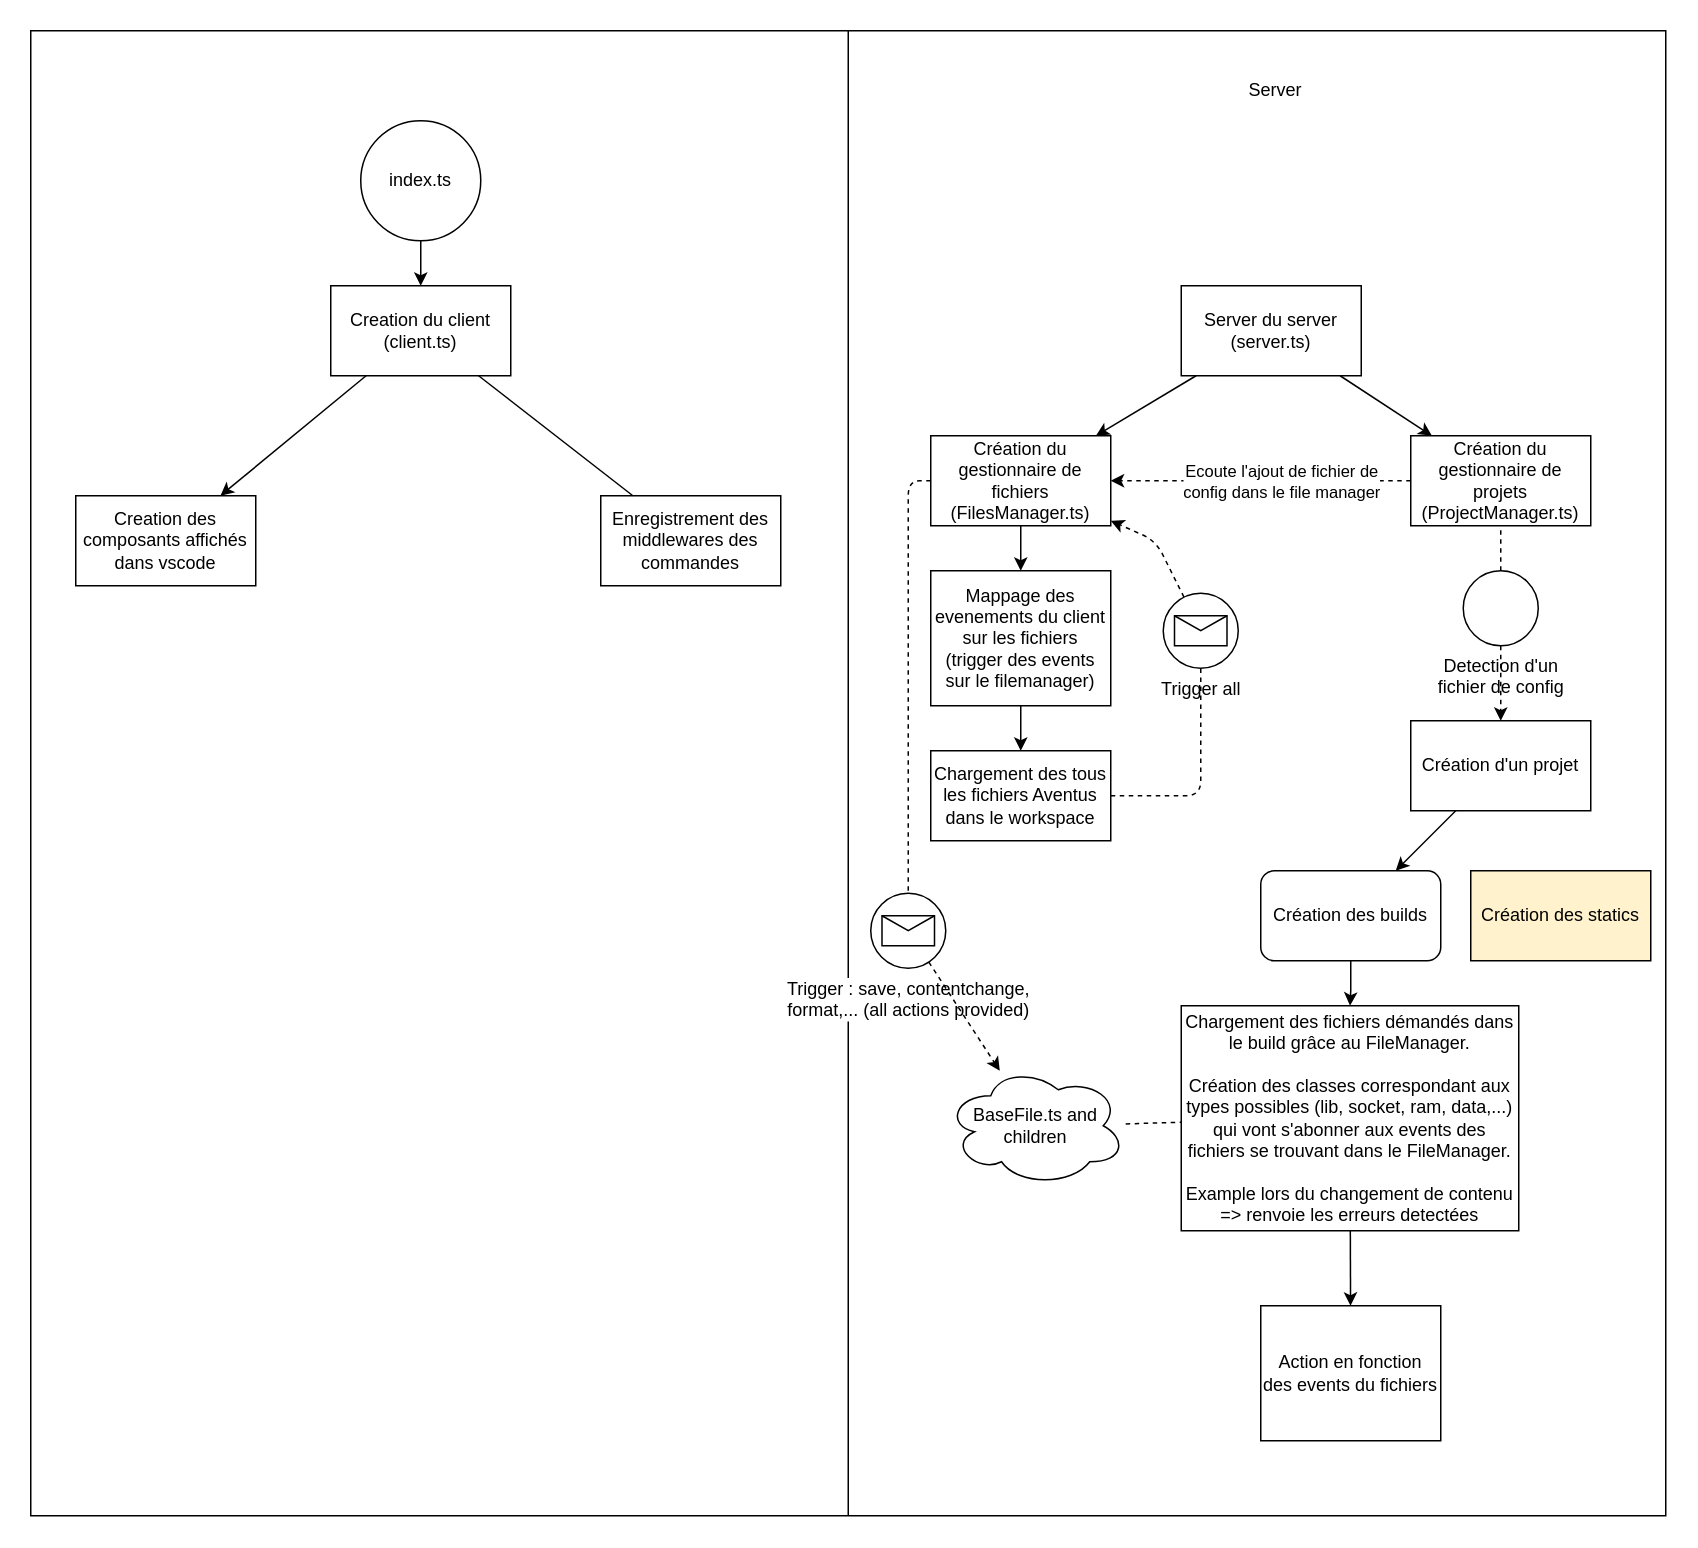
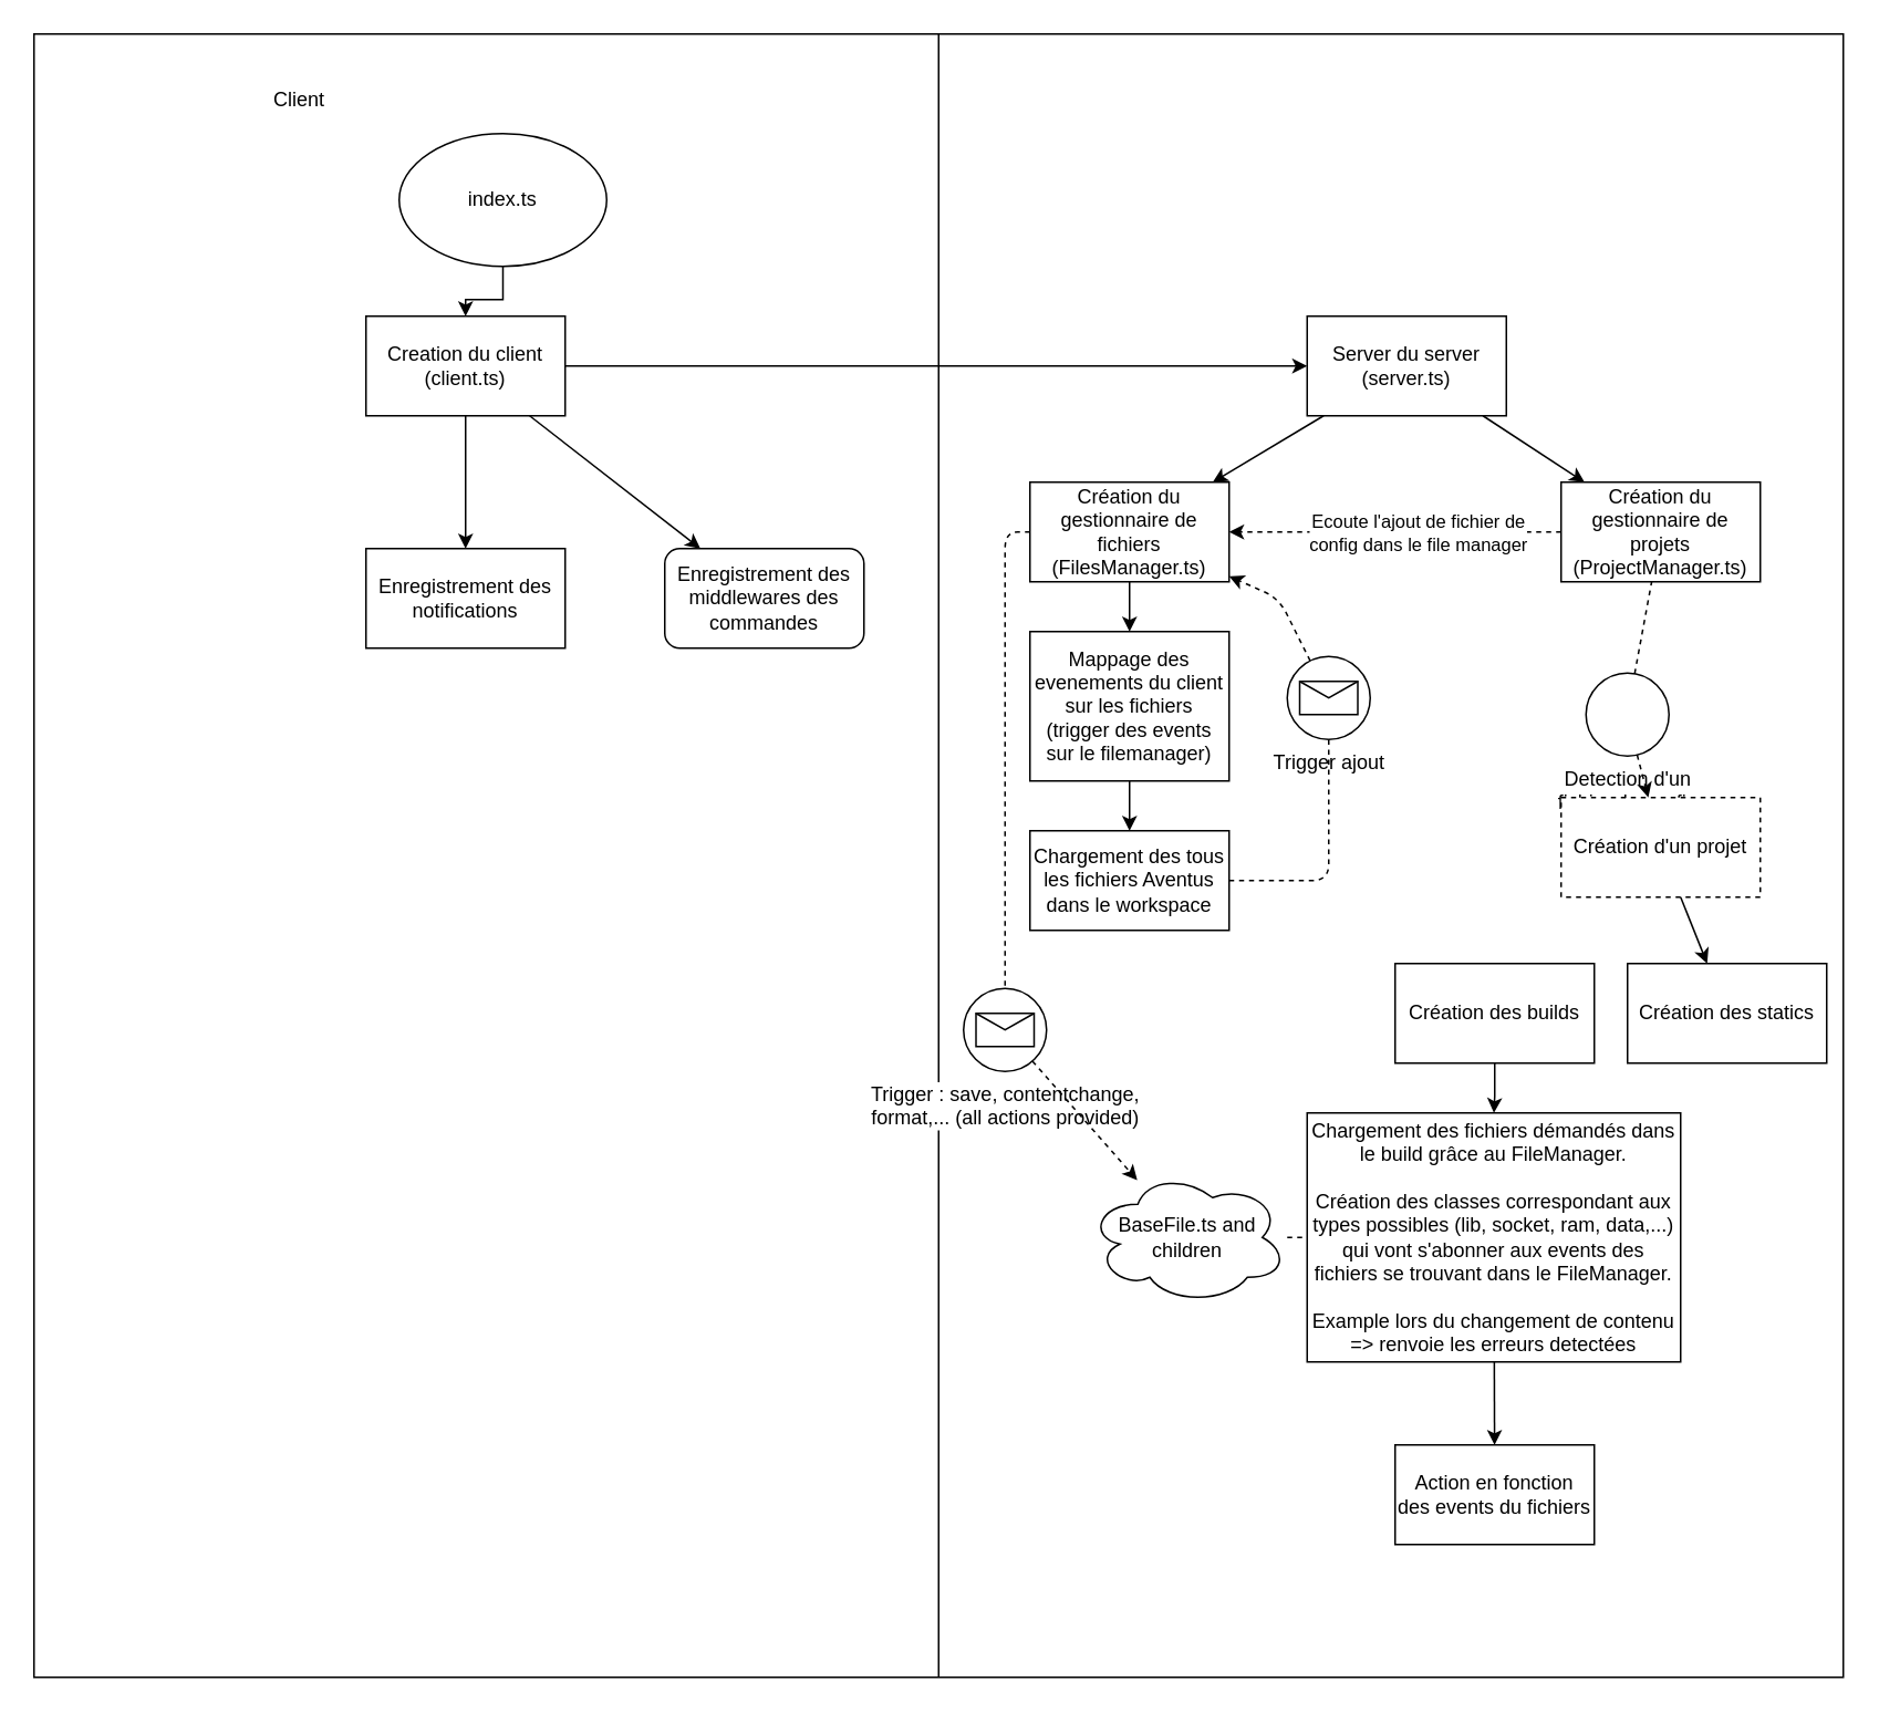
+ <mxCell id="4" value="Client" style="text;html=1;strokeColor=none;fillColor=none;align=center;verticalAlign=middle;whiteSpace=wrap;rounded=0;" vertex="1" parent="1"><mxGeometry x="160" y="50" width="40" height="20" as="geometry" /></mxCell>
- <mxCell id="5" value="Server" style="text;html=1;strokeColor=none;fillColor=none;align=center;verticalAlign=middle;whiteSpace=wrap;rounded=0;" vertex="1" parent="1"><mxGeometry x="830" y="50" width="40" height="20" as="geometry" /></mxCell>
- <mxCell id="7" value="index.ts" style="ellipse;whiteSpace=wrap;html=1;aspect=fixed;" vertex="1" parent="1"><mxGeometry x="240" y="80" width="80" height="80" as="geometry" /></mxCell>
+ <mxCell id="7" value="index.ts" style="ellipse;whiteSpace=wrap;html=1;aspect=fixed;" vertex="1" parent="1"><mxGeometry x="240" y="80" width="125" height="80" as="geometry" /></mxCell>
+ <mxCell id="16" value="" style="endArrow=classic;html=1;" edge="1" parent="1" source="8" target="15"><mxGeometry width="50" height="50" relative="1" as="geometry"><mxPoint x="460" y="260" as="sourcePoint" /><mxPoint x="510" y="210" as="targetPoint" /></mxGeometry></mxCell>
+ <mxCell id="11" value="" style="endArrow=classic;html=1;" edge="1" parent="1" source="8" target="10"><mxGeometry width="50" height="50" relative="1" as="geometry"><mxPoint x="170" y="450" as="sourcePoint" /><mxPoint x="220" y="400" as="targetPoint" /></mxGeometry></mxCell>
- <mxCell id="12" value="" style="endArrow=classic;html=1;" edge="1" parent="1" source="8" target="9"><mxGeometry width="50" height="50" relative="1" as="geometry"><mxPoint x="220" y="520" as="sourcePoint" /><mxPoint x="270" y="470" as="targetPoint" /></mxGeometry></mxCell>
- <mxCell id="14" value="" style="endArrow=none;html=1;" edge="1" parent="1" source="8" target="13"><mxGeometry width="50" height="50" relative="1" as="geometry"><mxPoint x="290" y="260" as="sourcePoint" /><mxPoint x="340" y="210" as="targetPoint" /></mxGeometry></mxCell>
+ <mxCell id="14" value="" style="endArrow=classic;html=1;" edge="1" parent="1" source="8" target="13"><mxGeometry width="50" height="50" relative="1" as="geometry"><mxPoint x="290" y="260" as="sourcePoint" /><mxPoint x="340" y="210" as="targetPoint" /></mxGeometry></mxCell>
- <mxCell id="9" value="Creation des composants affichés dans vscode" style="rounded=0;whiteSpace=wrap;html=1;" vertex="1" parent="1"><mxGeometry x="50" y="330" width="120" height="60" as="geometry" /></mxCell>
+ <mxCell id="10" value="Enregistrement des notifications" style="rounded=0;whiteSpace=wrap;html=1;" vertex="1" parent="1"><mxGeometry x="220" y="330" width="120" height="60" as="geometry" /></mxCell>
- <mxCell id="13" value="Enregistrement des middlewares des commandes" style="rounded=0;whiteSpace=wrap;html=1;" vertex="1" parent="1"><mxGeometry x="400" y="330" width="120" height="60" as="geometry" /></mxCell>
+ <mxCell id="13" value="Enregistrement des middlewares des commandes" style="whiteSpace=wrap;html=1;rounded=1;" vertex="1" parent="1"><mxGeometry x="400" y="330" width="120" height="60" as="geometry" /></mxCell>
- <mxCell id="30" value="Detection d'un &lt;br&gt;fichier de config" style="shape=mxgraph.bpmn.shape;html=1;verticalLabelPosition=bottom;labelBackgroundColor=#ffffff;verticalAlign=top;align=center;perimeter=ellipsePerimeter;outlineConnect=0;outline=standard;symbol=general;" vertex="1" parent="1"><mxGeometry x="975" y="380" width="50" height="50" as="geometry" /></mxCell>
+ <mxCell id="30" value="Detection d'un &lt;br&gt;fichier de config" style="shape=mxgraph.bpmn.shape;html=1;verticalLabelPosition=bottom;labelBackgroundColor=#ffffff;verticalAlign=top;align=center;perimeter=ellipsePerimeter;outlineConnect=0;outline=standard;symbol=general;" vertex="1" parent="1"><mxGeometry x="955" y="405" width="50" height="50" as="geometry" /></mxCell>
- <mxCell id="27" value="Trigger all" style="shape=mxgraph.bpmn.shape;html=1;verticalLabelPosition=bottom;labelBackgroundColor=#ffffff;verticalAlign=top;align=center;perimeter=ellipsePerimeter;outlineConnect=0;outline=standard;symbol=message;" vertex="1" parent="1"><mxGeometry x="775" y="395" width="50" height="50" as="geometry" /></mxCell>
+ <mxCell id="27" value="Trigger ajout" style="shape=mxgraph.bpmn.shape;html=1;verticalLabelPosition=bottom;labelBackgroundColor=#ffffff;verticalAlign=top;align=center;perimeter=ellipsePerimeter;outlineConnect=0;outline=standard;symbol=message;" vertex="1" parent="1"><mxGeometry x="775" y="395" width="50" height="50" as="geometry" /></mxCell>
- <mxCell id="32" value="Création d'un projet" style="rounded=0;whiteSpace=wrap;html=1;" vertex="1" parent="1"><mxGeometry x="940" y="480" width="120" height="60" as="geometry" /></mxCell>
+ <mxCell id="32" value="Création d'un projet" style="rounded=0;whiteSpace=wrap;html=1;dashed=1;" vertex="1" parent="1"><mxGeometry x="940" y="480" width="120" height="60" as="geometry" /></mxCell>
+ <mxCell id="38" value="" style="endArrow=classic;html=1;" edge="1" parent="1" source="32" target="35"><mxGeometry width="50" height="50" relative="1" as="geometry"><mxPoint x="720" y="690" as="sourcePoint" /><mxPoint x="770" y="640" as="targetPoint" /></mxGeometry></mxCell>
- <mxCell id="37" value="" style="endArrow=classic;html=1;" edge="1" parent="1" source="32" target="34"><mxGeometry width="50" height="50" relative="1" as="geometry"><mxPoint x="840" y="570" as="sourcePoint" /><mxPoint x="890" y="520" as="targetPoint" /></mxGeometry></mxCell>
- <mxCell id="34" value="Création des builds" style="whiteSpace=wrap;html=1;rounded=1;" vertex="1" parent="1"><mxGeometry x="840" y="580" width="120" height="60" as="geometry" /></mxCell>
+ <mxCell id="34" value="Création des builds" style="rounded=0;whiteSpace=wrap;html=1;" vertex="1" parent="1"><mxGeometry x="840" y="580" width="120" height="60" as="geometry" /></mxCell>
- <mxCell id="35" value="Création des statics" style="rounded=0;whiteSpace=wrap;html=1;fillColor=#fff2cc;" vertex="1" parent="1"><mxGeometry x="980" y="580" width="120" height="60" as="geometry" /></mxCell>
+ <mxCell id="35" value="Création des statics" style="rounded=0;whiteSpace=wrap;html=1;" vertex="1" parent="1"><mxGeometry x="980" y="580" width="120" height="60" as="geometry" /></mxCell>
- <mxCell id="40" value="BaseFile.ts and children" style="ellipse;shape=cloud;whiteSpace=wrap;html=1;" vertex="1" parent="1"><mxGeometry x="630" y="710" width="120" height="80" as="geometry" /></mxCell>
+ <mxCell id="40" value="BaseFile.ts and children" style="ellipse;shape=cloud;whiteSpace=wrap;html=1;" vertex="1" parent="1"><mxGeometry x="655" y="705" width="120" height="80" as="geometry" /></mxCell>
- <mxCell id="45" value="Action en fonction des events du fichiers" style="rounded=0;whiteSpace=wrap;html=1;" vertex="1" parent="1"><mxGeometry x="840" y="870" width="120" height="90" as="geometry" /></mxCell>
+ <mxCell id="45" value="Action en fonction des events du fichiers" style="rounded=0;whiteSpace=wrap;html=1;" vertex="1" parent="1"><mxGeometry x="840" y="870" width="120" height="60" as="geometry" /></mxCell>
